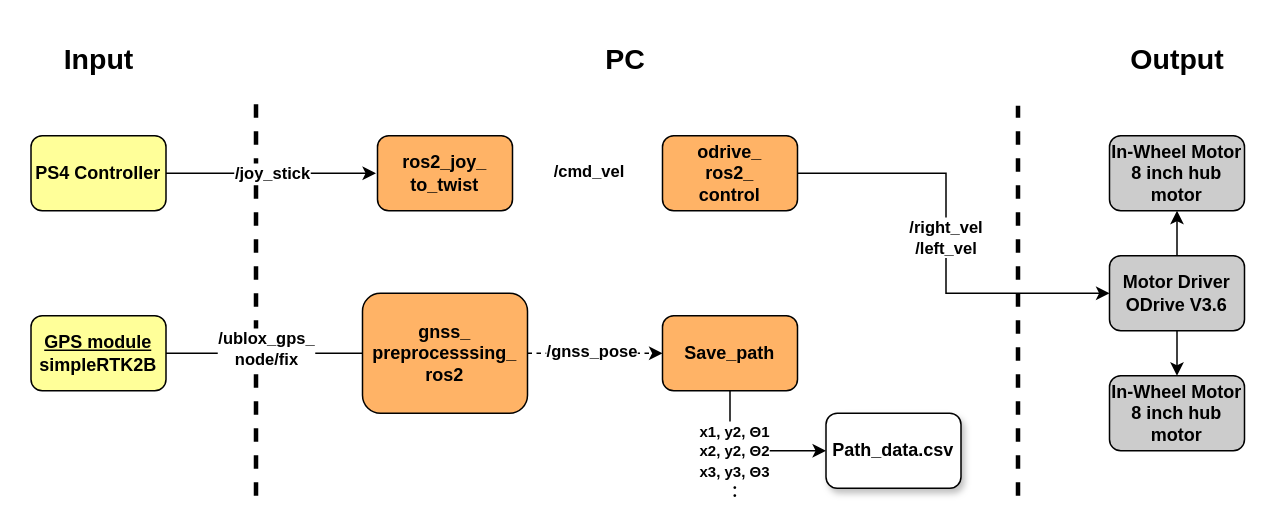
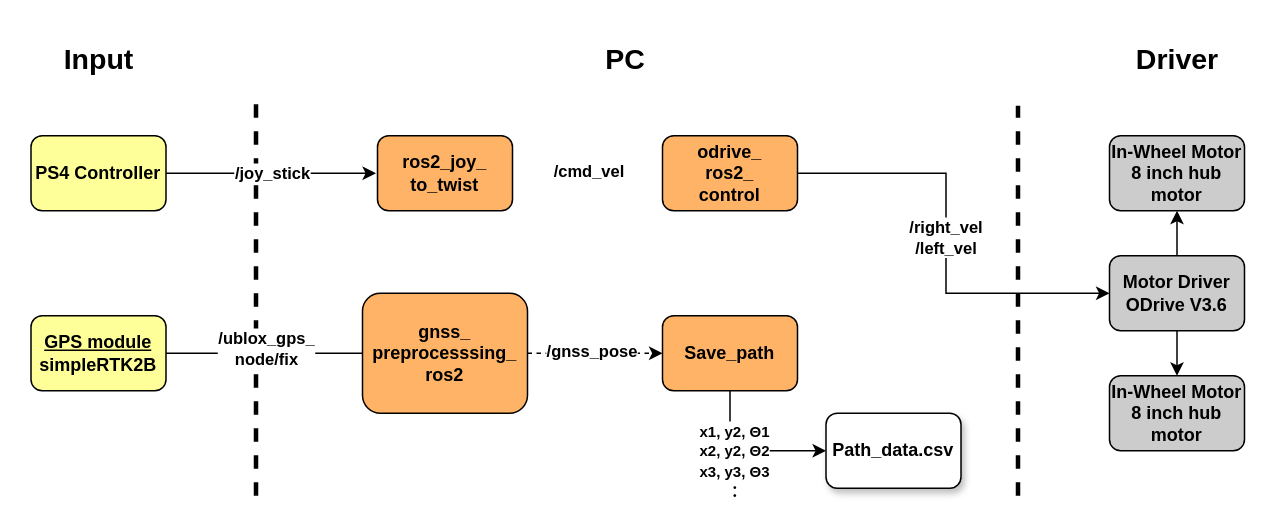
- <mxCell id="2" value="Output" style="text;html=1;align=center;verticalAlign=middle;resizable=0;points=[];autosize=1;strokeColor=none;fillColor=none;fontStyle=1;fontSize=19;" parent="1" vertex="1"><mxGeometry x="744" y="20" width="80" height="40" as="geometry" /></mxCell>
+ <mxCell id="2" value="Driver" style="text;html=1;align=center;verticalAlign=middle;resizable=0;points=[];autosize=1;strokeColor=none;fillColor=none;fontStyle=1;fontSize=19;" parent="1" vertex="1"><mxGeometry x="744" y="20" width="80" height="40" as="geometry" /></mxCell>
